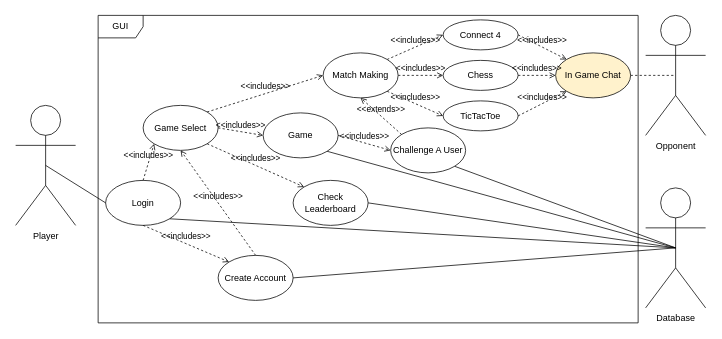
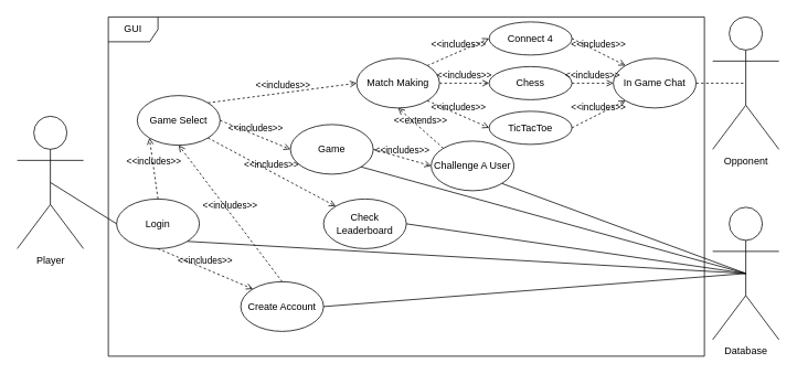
- <mxCell id="14" value="In Game Chat" style="ellipse;whiteSpace=wrap;html=1;fillColor=#fff2cc;" parent="1" vertex="1"><mxGeometry x="740" y="70" width="100" height="60" as="geometry" /></mxCell>
+ <mxCell id="14" value="In Game Chat" style="ellipse;whiteSpace=wrap;html=1;" parent="1" vertex="1"><mxGeometry x="740" y="70" width="100" height="60" as="geometry" /></mxCell>
- <mxCell id="5" value="Game Select" style="ellipse;whiteSpace=wrap;html=1;" parent="1" vertex="1"><mxGeometry x="190" y="140" width="100" height="60" as="geometry" /></mxCell>
+ <mxCell id="5" value="Game Select" style="ellipse;whiteSpace=wrap;html=1;" parent="1" vertex="1"><mxGeometry x="165" y="115" width="100" height="60" as="geometry" /></mxCell>
